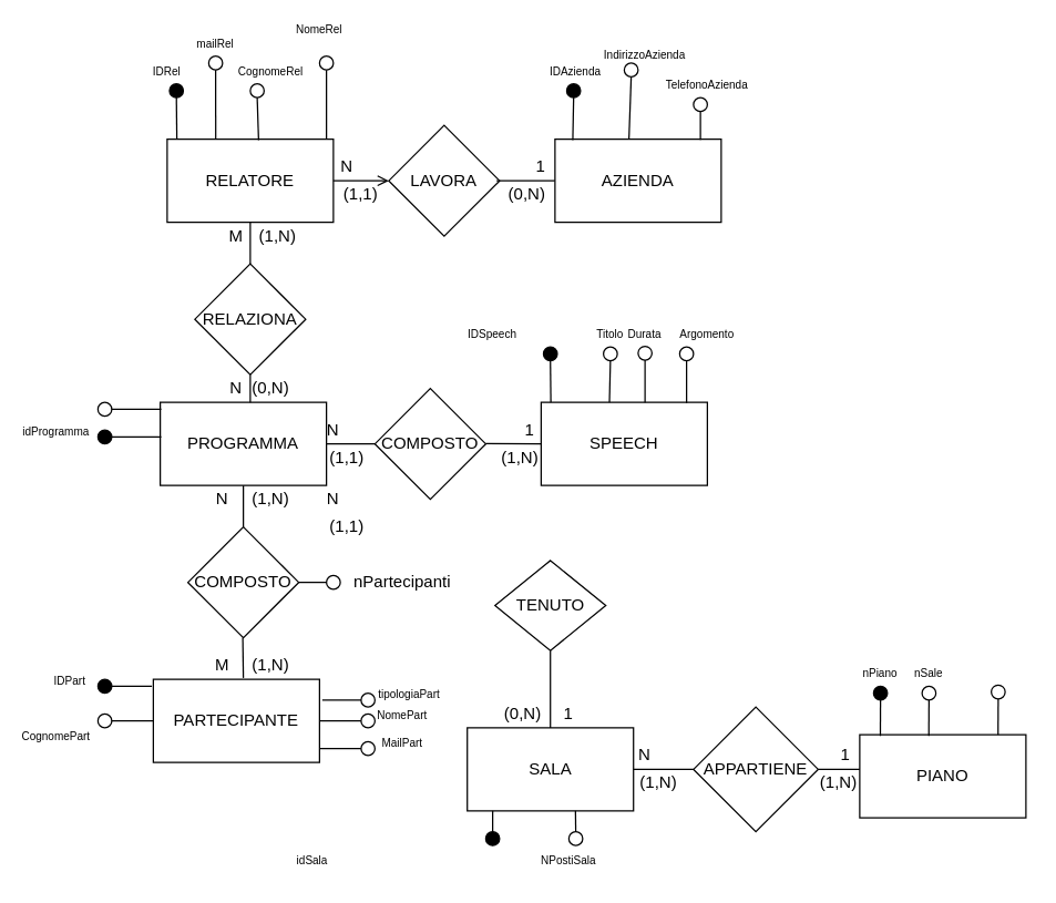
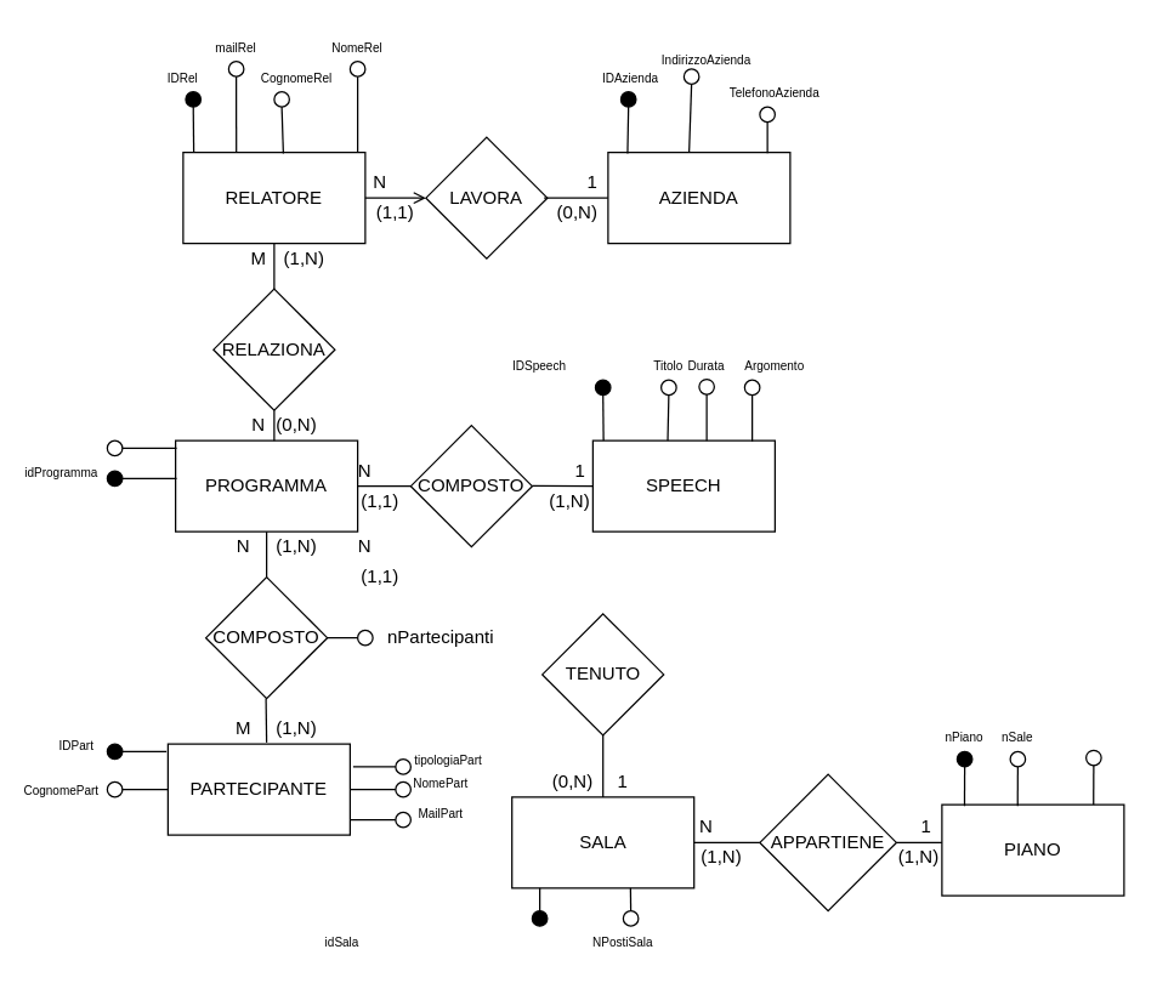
- <mxCell id="14" value="&lt;font style=&quot;font-size: 8px&quot;&gt;NomeRel&lt;/font&gt;" style="text;html=1;strokeColor=none;fillColor=none;align=center;verticalAlign=middle;whiteSpace=wrap;rounded=0;" parent="1" vertex="1"><mxGeometry x="210" y="10" width="40" height="20" as="geometry" /></mxCell>
+ <mxCell id="14" value="&lt;font style=&quot;font-size: 8px&quot;&gt;NomeRel&lt;/font&gt;" style="text;html=1;strokeColor=none;fillColor=none;align=center;verticalAlign=middle;whiteSpace=wrap;rounded=0;" parent="1" vertex="1"><mxGeometry x="215" y="20" width="40" height="20" as="geometry" /></mxCell>
- <mxCell id="69" value="TENUTO" style="rhombus;whiteSpace=wrap;html=1;fillColor=none;" parent="1" vertex="1"><mxGeometry x="356.67" y="404.24" width="80" height="65" as="geometry" /></mxCell>
+ <mxCell id="69" value="TENUTO" style="rhombus;whiteSpace=wrap;html=1;fillColor=none;" parent="1" vertex="1"><mxGeometry x="356.67" y="404.24" width="80" height="80" as="geometry" /></mxCell>
- <mxCell id="59" value="&lt;font style=&quot;font-size: 8px&quot;&gt;CognomePart&lt;br&gt;&lt;/font&gt;" style="text;html=1;strokeColor=none;fillColor=none;align=center;verticalAlign=middle;whiteSpace=wrap;rounded=0;" parent="1" vertex="1"><mxGeometry x="20" y="520" width="40" height="20" as="geometry" /></mxCell>
+ <mxCell id="59" value="&lt;font style=&quot;font-size: 8px&quot;&gt;CognomePart&lt;br&gt;&lt;/font&gt;" style="text;html=1;strokeColor=none;fillColor=none;align=center;verticalAlign=middle;whiteSpace=wrap;rounded=0;" parent="1" vertex="1"><mxGeometry x="20" y="510" width="40" height="20" as="geometry" /></mxCell>
